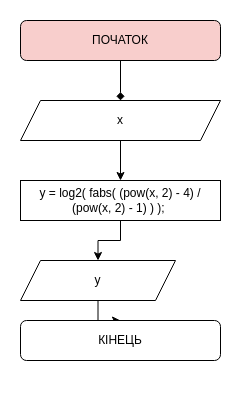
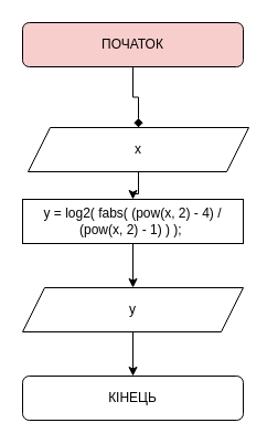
- <mxCell id="5" value="x" style="shape=parallelogram;perimeter=parallelogramPerimeter;whiteSpace=wrap;html=1;fixedSize=1;" parent="1" vertex="1"><mxGeometry x="20" y="100" width="200" height="40" as="geometry" /></mxCell>
+ <mxCell id="5" value="x" style="shape=parallelogram;perimeter=parallelogramPerimeter;whiteSpace=wrap;html=1;fixedSize=1;" parent="1" vertex="1"><mxGeometry x="25" y="115" width="200" height="40" as="geometry" /></mxCell>
- <mxCell id="9" value="y" style="shape=parallelogram;perimeter=parallelogramPerimeter;whiteSpace=wrap;html=1;fixedSize=1;" parent="1" vertex="1"><mxGeometry x="20" y="260" width="155" height="40" as="geometry" /></mxCell>
+ <mxCell id="9" value="y" style="shape=parallelogram;perimeter=parallelogramPerimeter;whiteSpace=wrap;html=1;fixedSize=1;" parent="1" vertex="1"><mxGeometry x="20" y="260" width="200" height="40" as="geometry" /></mxCell>
- <mxCell id="10" value="КІНЕЦЬ" style="rounded=1;whiteSpace=wrap;html=1;" parent="1" vertex="1"><mxGeometry x="20" y="320" width="200" height="40" as="geometry" /></mxCell>
+ <mxCell id="10" value="КІНЕЦЬ" style="rounded=1;whiteSpace=wrap;html=1;" parent="1" vertex="1"><mxGeometry x="20" y="340" width="200" height="40" as="geometry" /></mxCell>
